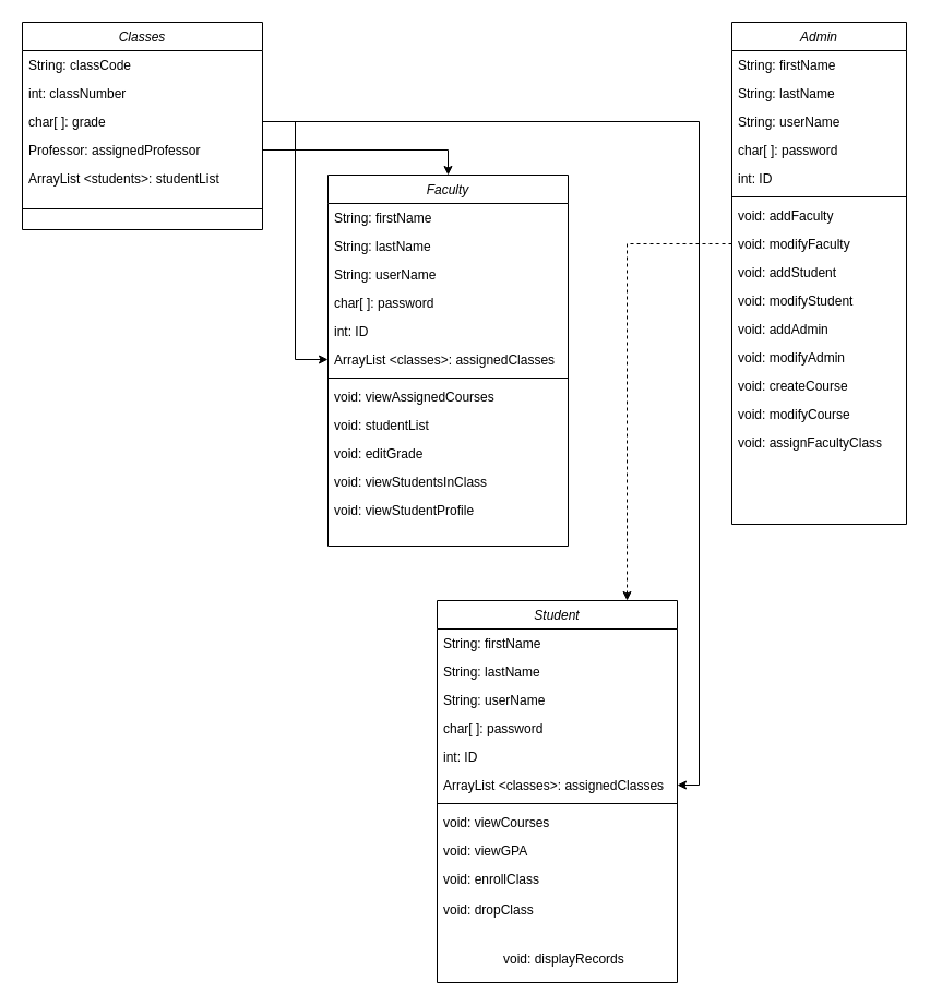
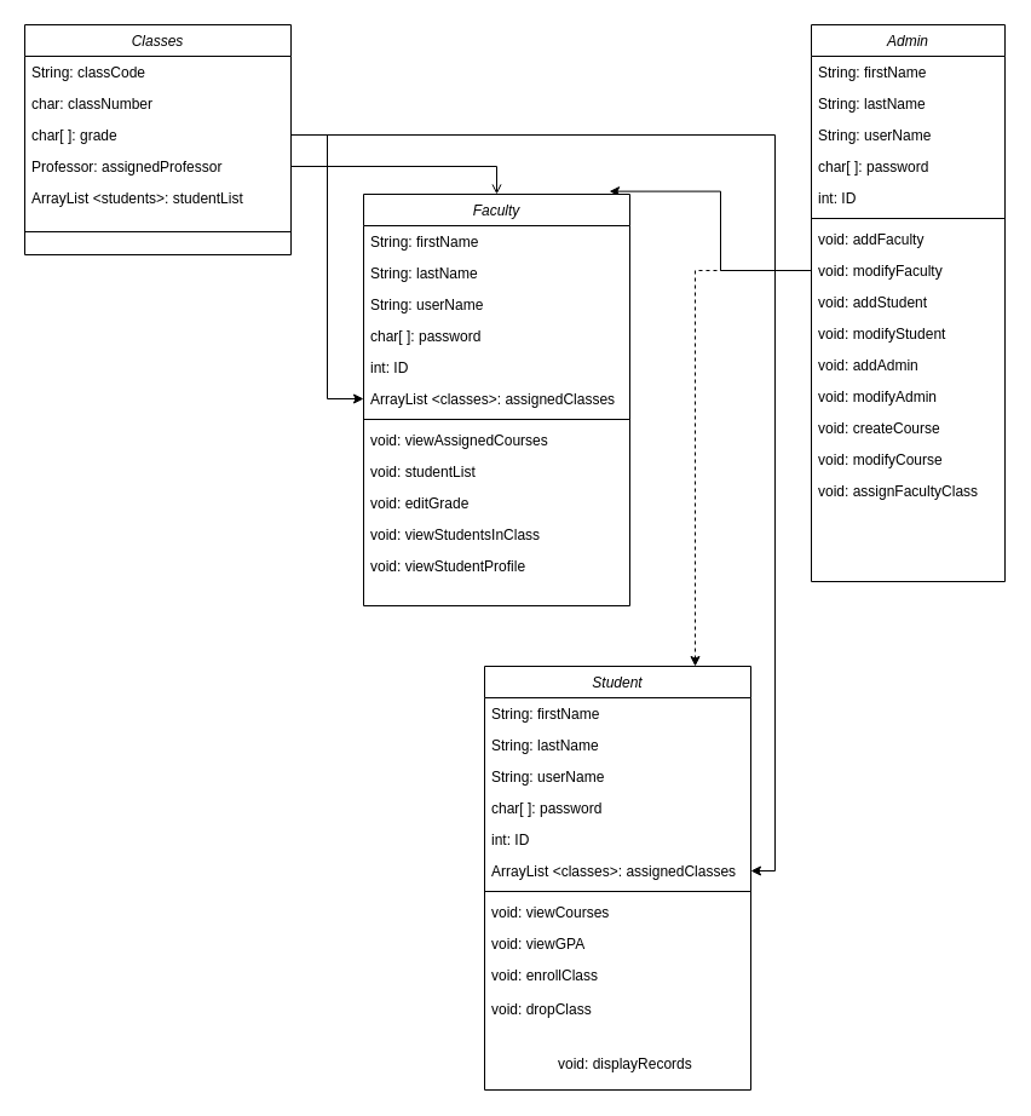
- <mxCell id="20" value="int: classNumber" style="text;align=left;verticalAlign=top;spacingLeft=4;spacingRight=4;overflow=hidden;rotatable=0;points=[[0,0.5],[1,0.5]];portConstraint=eastwest;rounded=0;shadow=0;html=0;" parent="18" vertex="1"><mxGeometry y="52" width="220" height="26" as="geometry" /></mxCell>
+ <mxCell id="20" value="char: classNumber" style="text;align=left;verticalAlign=top;spacingLeft=4;spacingRight=4;overflow=hidden;rotatable=0;points=[[0,0.5],[1,0.5]];portConstraint=eastwest;rounded=0;shadow=0;html=0;" parent="18" vertex="1"><mxGeometry y="52" width="220" height="26" as="geometry" /></mxCell>
- <mxCell id="27" style="edgeStyle=orthogonalEdgeStyle;rounded=0;orthogonalLoop=1;jettySize=auto;html=1;exitX=1;exitY=0.5;exitDx=0;exitDy=0;" parent="1" source="22" target="30" edge="1"><mxGeometry relative="1" as="geometry" /></mxCell>
+ <mxCell id="27" style="edgeStyle=orthogonalEdgeStyle;rounded=0;orthogonalLoop=1;jettySize=auto;html=1;exitX=1;exitY=0.5;exitDx=0;exitDy=0;endArrow=open;" parent="1" source="22" target="30" edge="1"><mxGeometry relative="1" as="geometry" /></mxCell>
+ <mxCell id="28" style="edgeStyle=orthogonalEdgeStyle;rounded=0;orthogonalLoop=1;jettySize=auto;html=1;entryX=0.923;entryY=-0.007;entryDx=0;entryDy=0;entryPerimeter=0;" parent="1" source="10" target="30" edge="1"><mxGeometry relative="1" as="geometry" /></mxCell>
